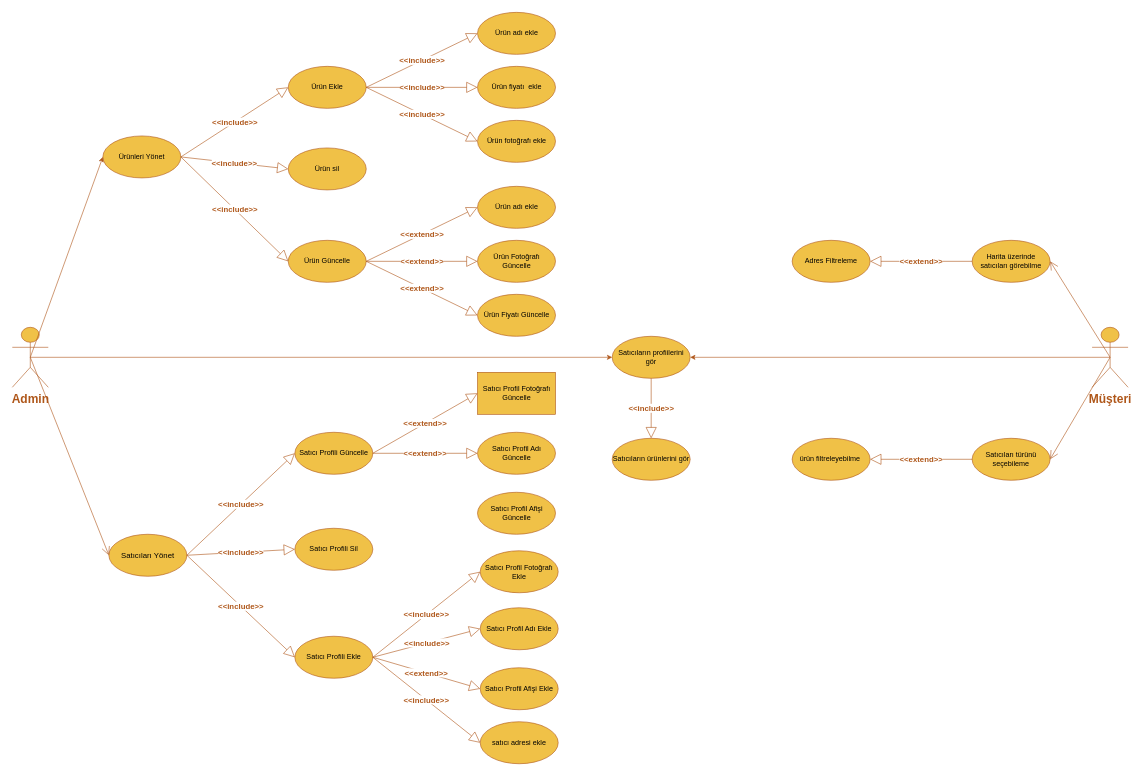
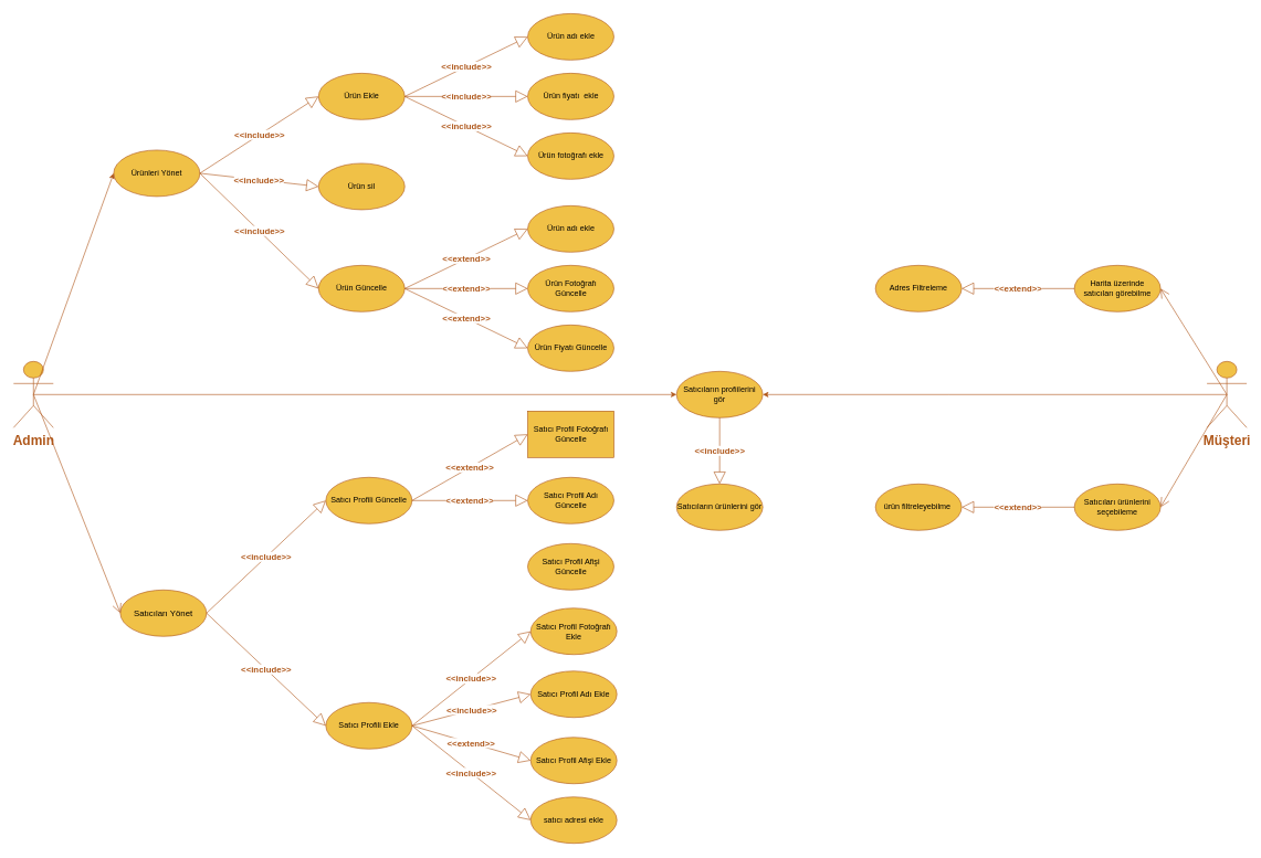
- <mxCell id="6" value="Satıcıları türünü seçebileme" style="ellipse;whiteSpace=wrap;html=1;align=center;labelBackgroundColor=none;fillColor=#f0c147;strokeColor=#AF571A;rounded=0;" parent="1" vertex="1"><mxGeometry x="1620" y="730" width="130" height="70" as="geometry" /></mxCell>
+ <mxCell id="6" value="Satıcıları ürünlerini seçebileme" style="ellipse;whiteSpace=wrap;html=1;align=center;labelBackgroundColor=none;fillColor=#f0c147;strokeColor=#AF571A;rounded=0;" parent="1" vertex="1"><mxGeometry x="1620" y="730" width="130" height="70" as="geometry" /></mxCell>
- <mxCell id="23" value="Satıcı Profili Sil" style="ellipse;whiteSpace=wrap;html=1;labelBackgroundColor=none;fillColor=#f0c147;strokeColor=#AF571A;rounded=0;fontSize=12;" parent="1" vertex="1"><mxGeometry x="491" y="880" width="130" height="70" as="geometry" /></mxCell>
- <mxCell id="48" value="&lt;span style=&quot;border-color: var(--border-color); font-size: 13px;&quot;&gt;&amp;lt;&amp;lt;include&amp;gt;&amp;gt;&lt;/span&gt;" style="endArrow=block;endSize=16;endFill=0;html=1;rounded=0;entryX=0;entryY=0.5;entryDx=0;entryDy=0;labelBackgroundColor=#FFFFFF;strokeColor=#AF571A;fontColor=#AF571A;fillColor=#ffe6cc;fontSize=13;fontStyle=1;exitX=1;exitY=0.5;exitDx=0;exitDy=0;" parent="1" source="8" target="23" edge="1"><mxGeometry width="160" relative="1" as="geometry"><mxPoint x="380" y="930" as="sourcePoint" /><mxPoint x="501" y="775" as="targetPoint" /></mxGeometry></mxCell>
